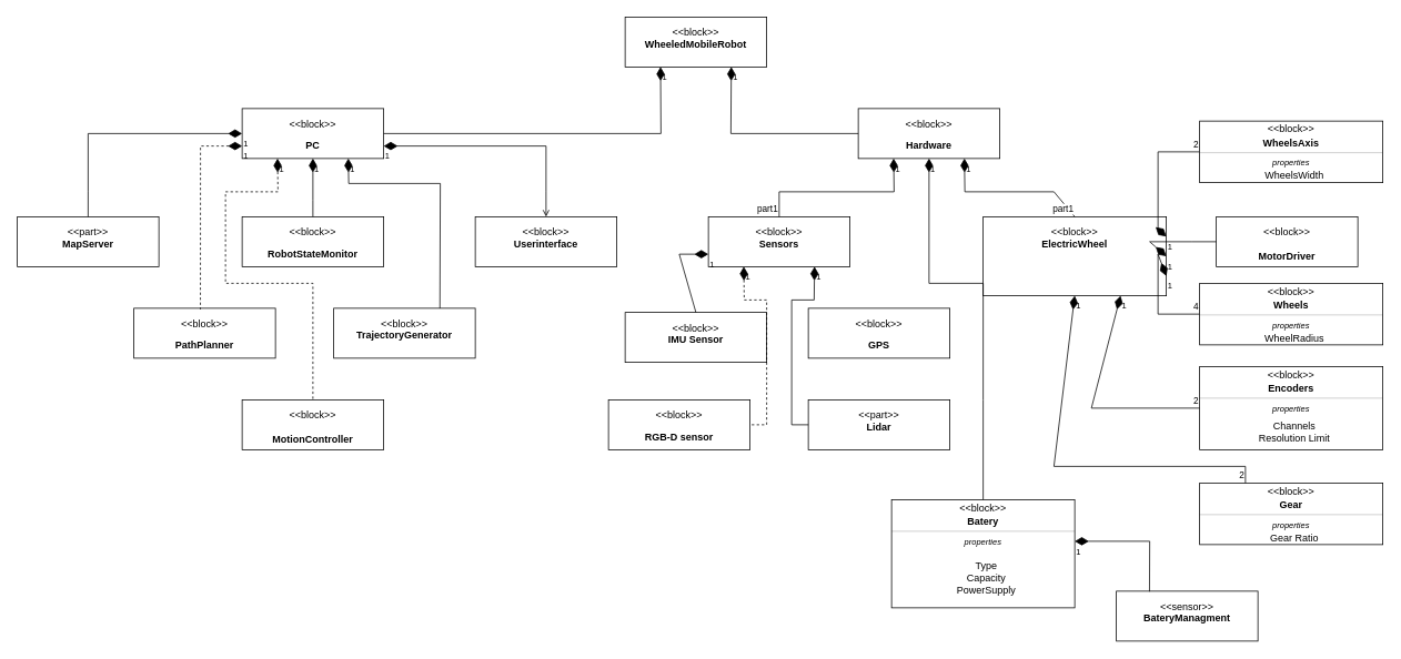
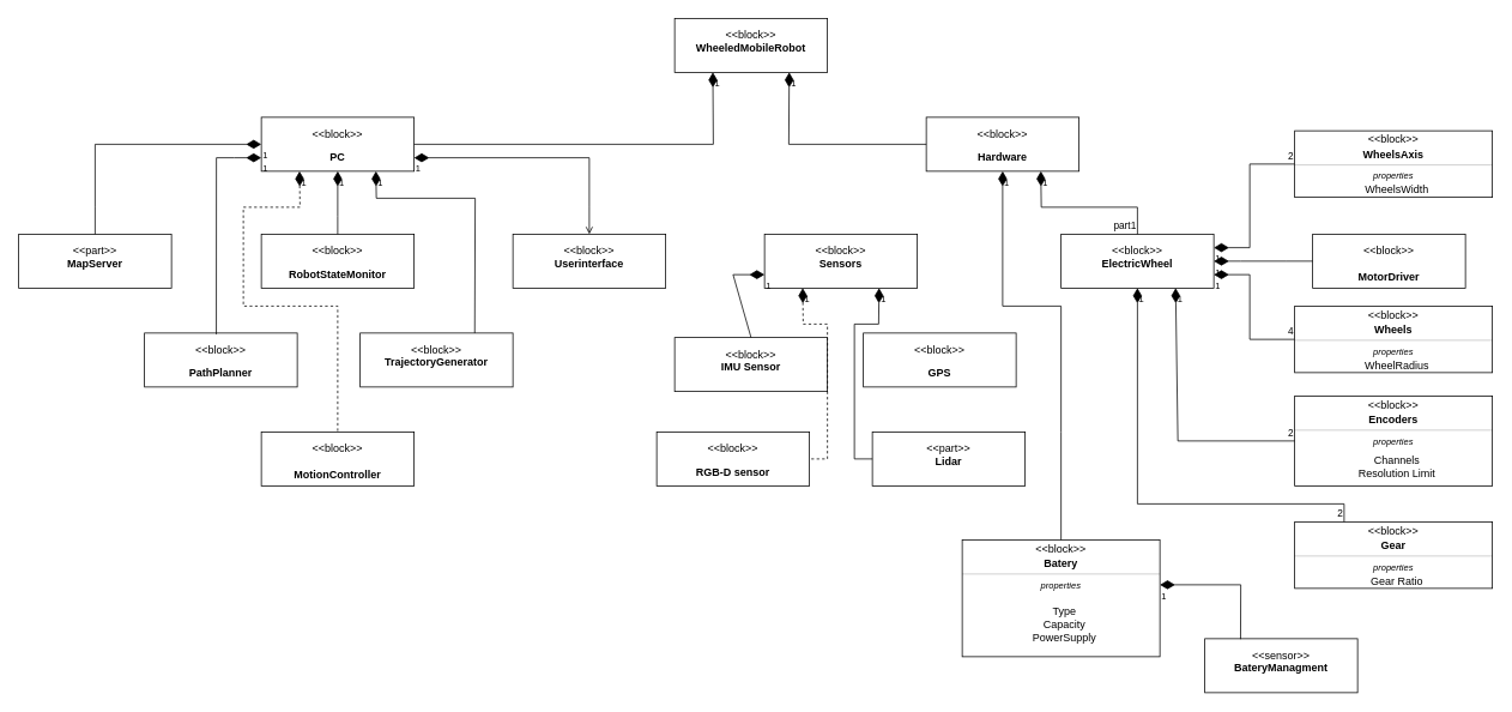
- <mxCell id="29" value="part1" style="align=right;html=1;verticalAlign=bottom;endArrow=none;startArrow=diamondThin;startSize=14;startFill=1;edgeStyle=none;rounded=0;exitX=0.25;exitY=1;exitDx=0;exitDy=0;entryX=0.5;entryY=0;entryDx=0;entryDy=0;" parent="1" source="3" target="27" edge="1"><mxGeometry x="1" relative="1" as="geometry"><mxPoint x="720" y="175" as="sourcePoint" /><mxPoint x="915" y="260" as="targetPoint" /><Array as="points"><mxPoint x="1073" y="230" /><mxPoint x="935" y="230" /></Array></mxGeometry></mxCell>
- <mxCell id="30" value="1" style="resizable=0;html=1;align=left;verticalAlign=top;labelBackgroundColor=none;fontSize=10" parent="29" connectable="0" vertex="1"><mxGeometry x="-1" relative="1" as="geometry" /></mxCell>
- <mxCell id="21" value="" style="align=right;html=1;verticalAlign=bottom;endArrow=none;startArrow=diamondThin;startSize=14;startFill=1;edgeStyle=none;rounded=0;exitX=0;exitY=0.75;exitDx=0;exitDy=0;entryX=0.47;entryY=0.023;entryDx=0;entryDy=0;entryPerimeter=0;dashed=1;" parent="1" source="2" target="14" edge="1"><mxGeometry x="0.997" relative="1" as="geometry"><mxPoint x="260" y="210" as="sourcePoint" /><mxPoint x="240" y="330" as="targetPoint" /><Array as="points"><mxPoint x="260" y="175" /><mxPoint x="240" y="175" /></Array><mxPoint as="offset" /></mxGeometry></mxCell>
+ <mxCell id="21" value="" style="align=right;html=1;verticalAlign=bottom;endArrow=none;startArrow=diamondThin;startSize=14;startFill=1;edgeStyle=none;rounded=0;exitX=0;exitY=0.75;exitDx=0;exitDy=0;entryX=0.47;entryY=0.023;entryDx=0;entryDy=0;entryPerimeter=0;" parent="1" source="2" target="14" edge="1"><mxGeometry x="0.997" relative="1" as="geometry"><mxPoint x="260" y="210" as="sourcePoint" /><mxPoint x="240" y="330" as="targetPoint" /><Array as="points"><mxPoint x="260" y="175" /><mxPoint x="240" y="175" /></Array><mxPoint as="offset" /></mxGeometry></mxCell>
- <mxCell id="28" value="&lt;p&gt;&amp;lt;&amp;lt;block&amp;gt;&amp;gt;&lt;br style=&quot;font-weight: 700;&quot;&gt;&lt;b&gt;ElectricWheel&lt;/b&gt;&lt;/p&gt;" style="shape=rect;html=1;overflow=fill;whiteSpace=wrap;align=center;" parent="1" vertex="1"><mxGeometry x="1180" y="260" width="220" height="95" as="geometry" /></mxCell>
+ <mxCell id="28" value="&lt;p&gt;&amp;lt;&amp;lt;block&amp;gt;&amp;gt;&lt;br style=&quot;font-weight: 700;&quot;&gt;&lt;b&gt;ElectricWheel&lt;/b&gt;&lt;/p&gt;" style="shape=rect;html=1;overflow=fill;whiteSpace=wrap;align=center;" parent="1" vertex="1"><mxGeometry x="1180" y="260" width="170" height="60" as="geometry" /></mxCell>
- <mxCell id="33" value="&lt;p&gt;&amp;lt;&amp;lt;block&amp;gt;&amp;gt;&lt;br&gt;&lt;/p&gt;&lt;p&gt;&lt;span style=&quot;font-weight: 700;&quot;&gt;GPS&lt;/span&gt;&lt;br&gt;&lt;/p&gt;" style="shape=rect;html=1;overflow=fill;whiteSpace=wrap;align=center;" parent="1" vertex="1"><mxGeometry x="970" y="370" width="170" height="60" as="geometry" /></mxCell>
+ <mxCell id="33" value="&lt;p&gt;&amp;lt;&amp;lt;block&amp;gt;&amp;gt;&lt;br&gt;&lt;/p&gt;&lt;p&gt;&lt;span style=&quot;font-weight: 700;&quot;&gt;GPS&lt;/span&gt;&lt;br&gt;&lt;/p&gt;" style="shape=rect;html=1;overflow=fill;whiteSpace=wrap;align=center;" parent="1" vertex="1"><mxGeometry x="960" y="370" width="170" height="60" as="geometry" /></mxCell>
